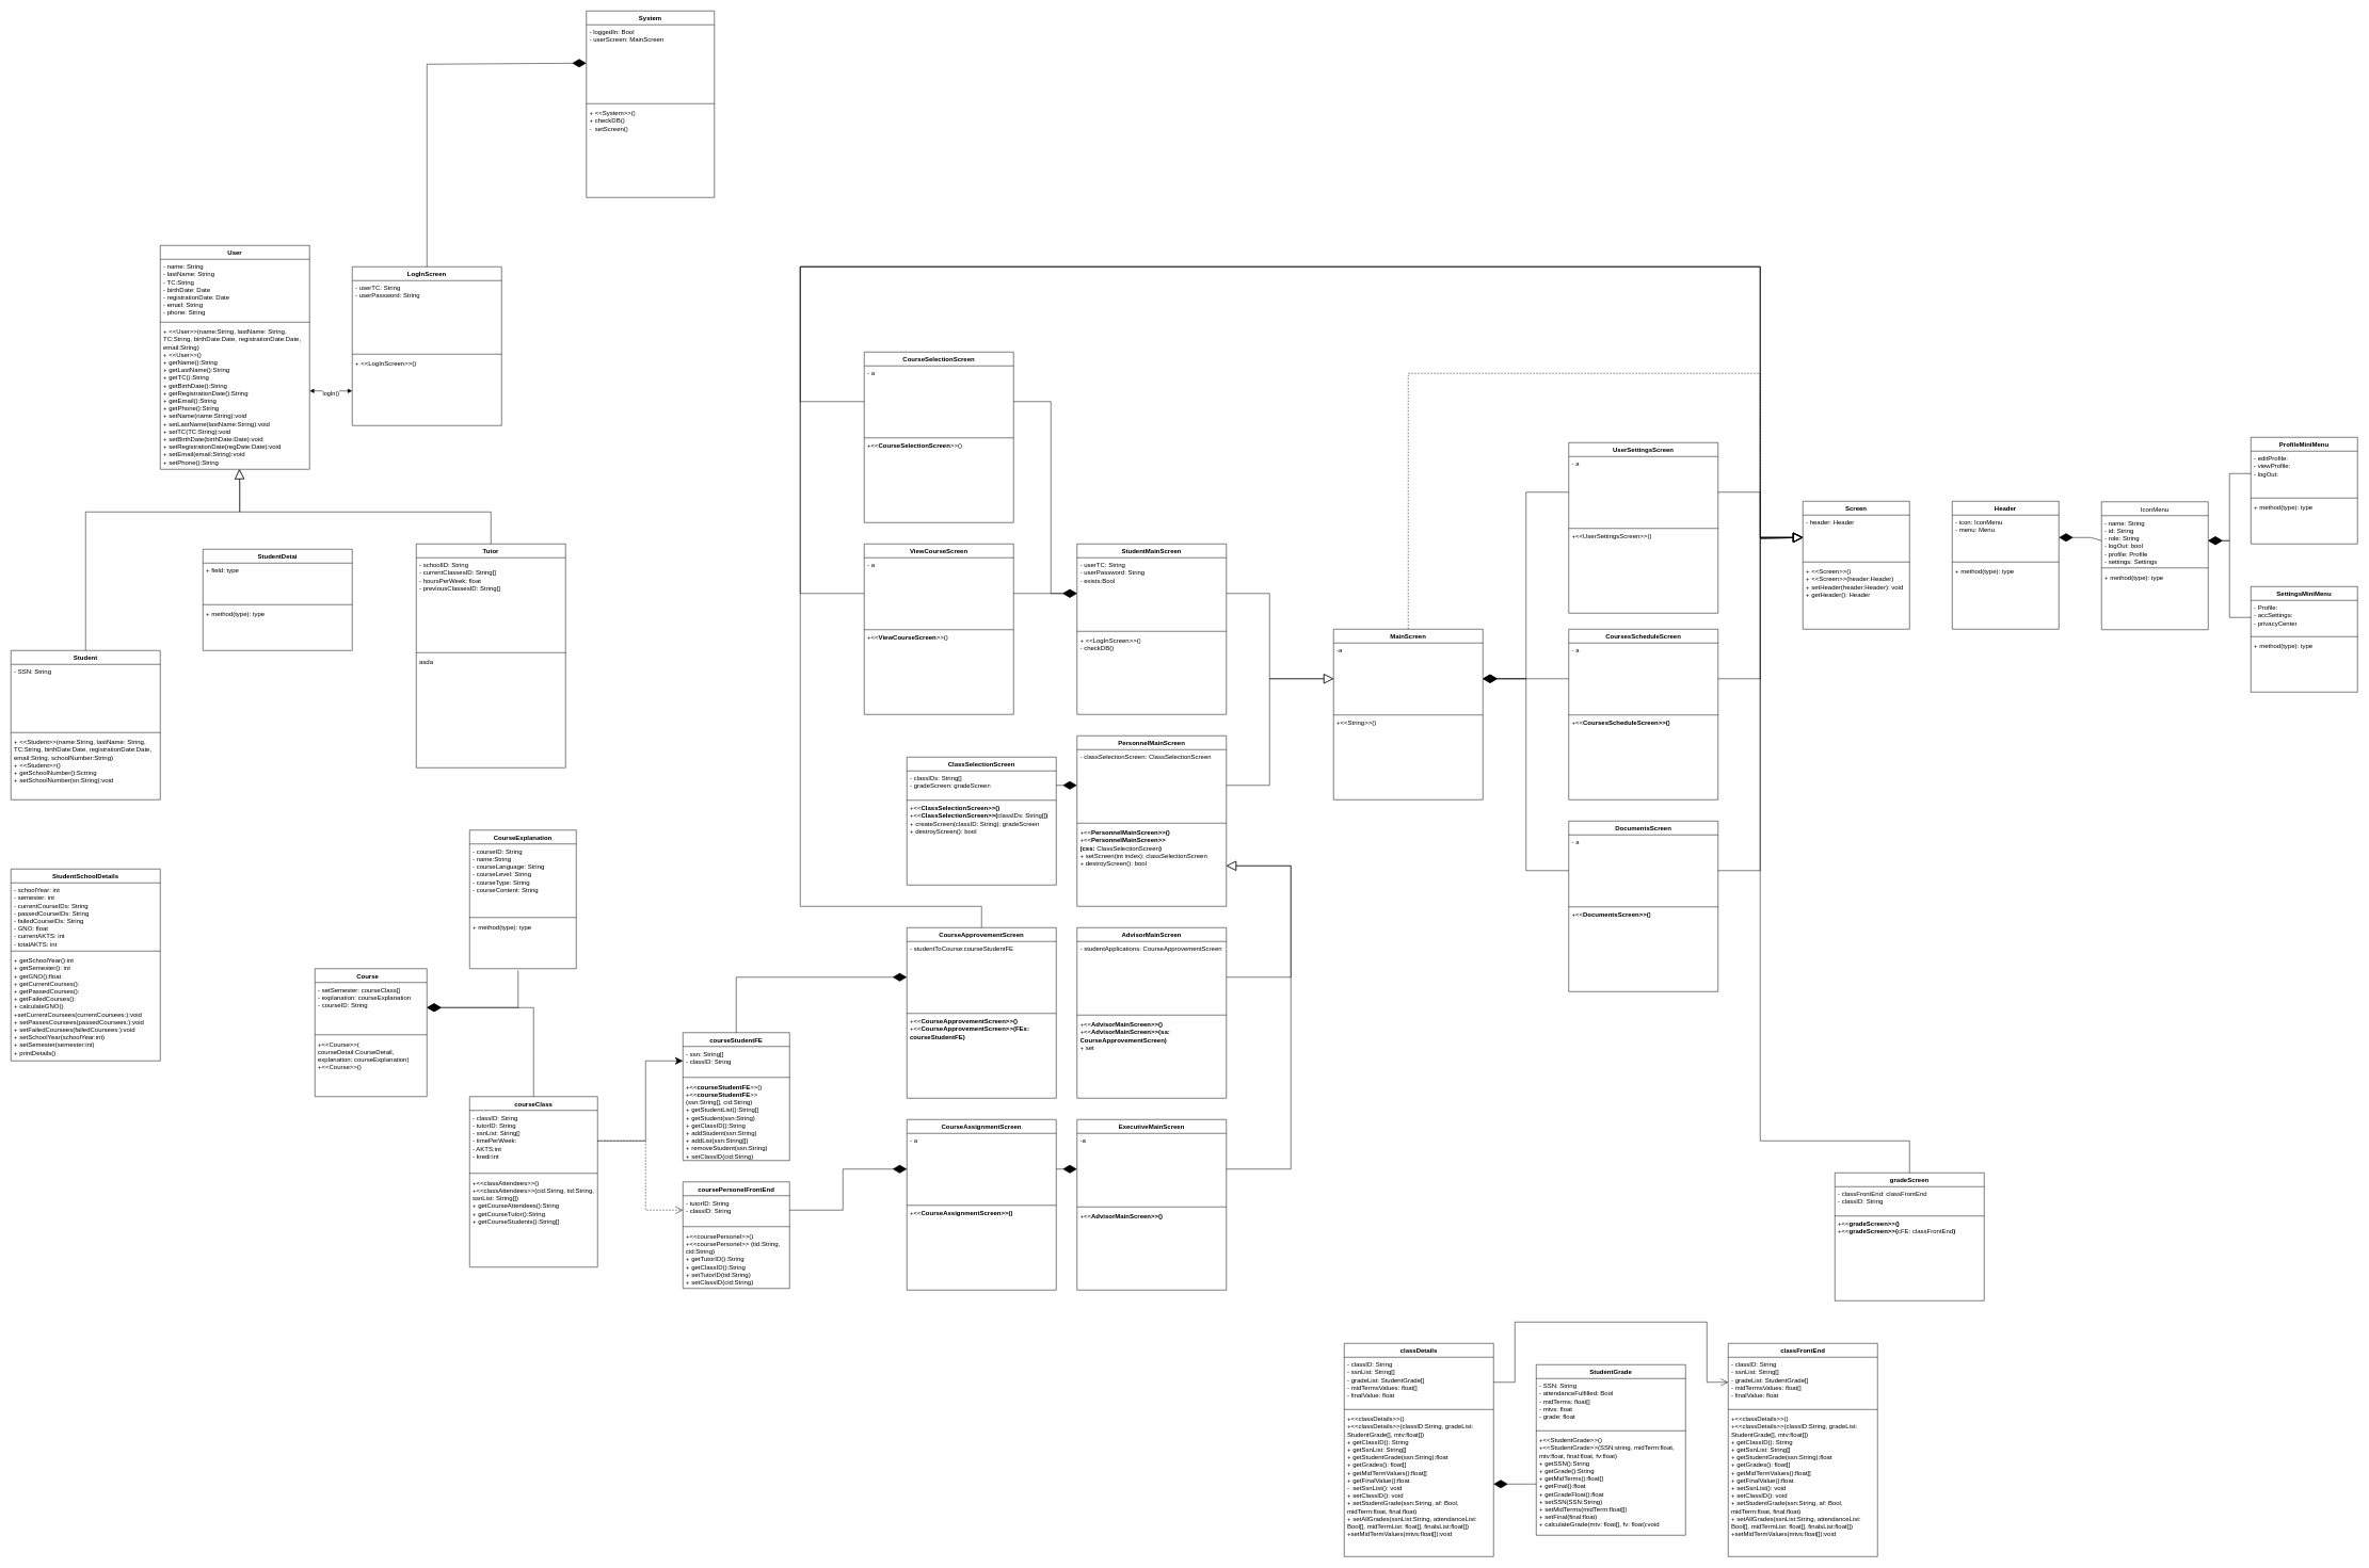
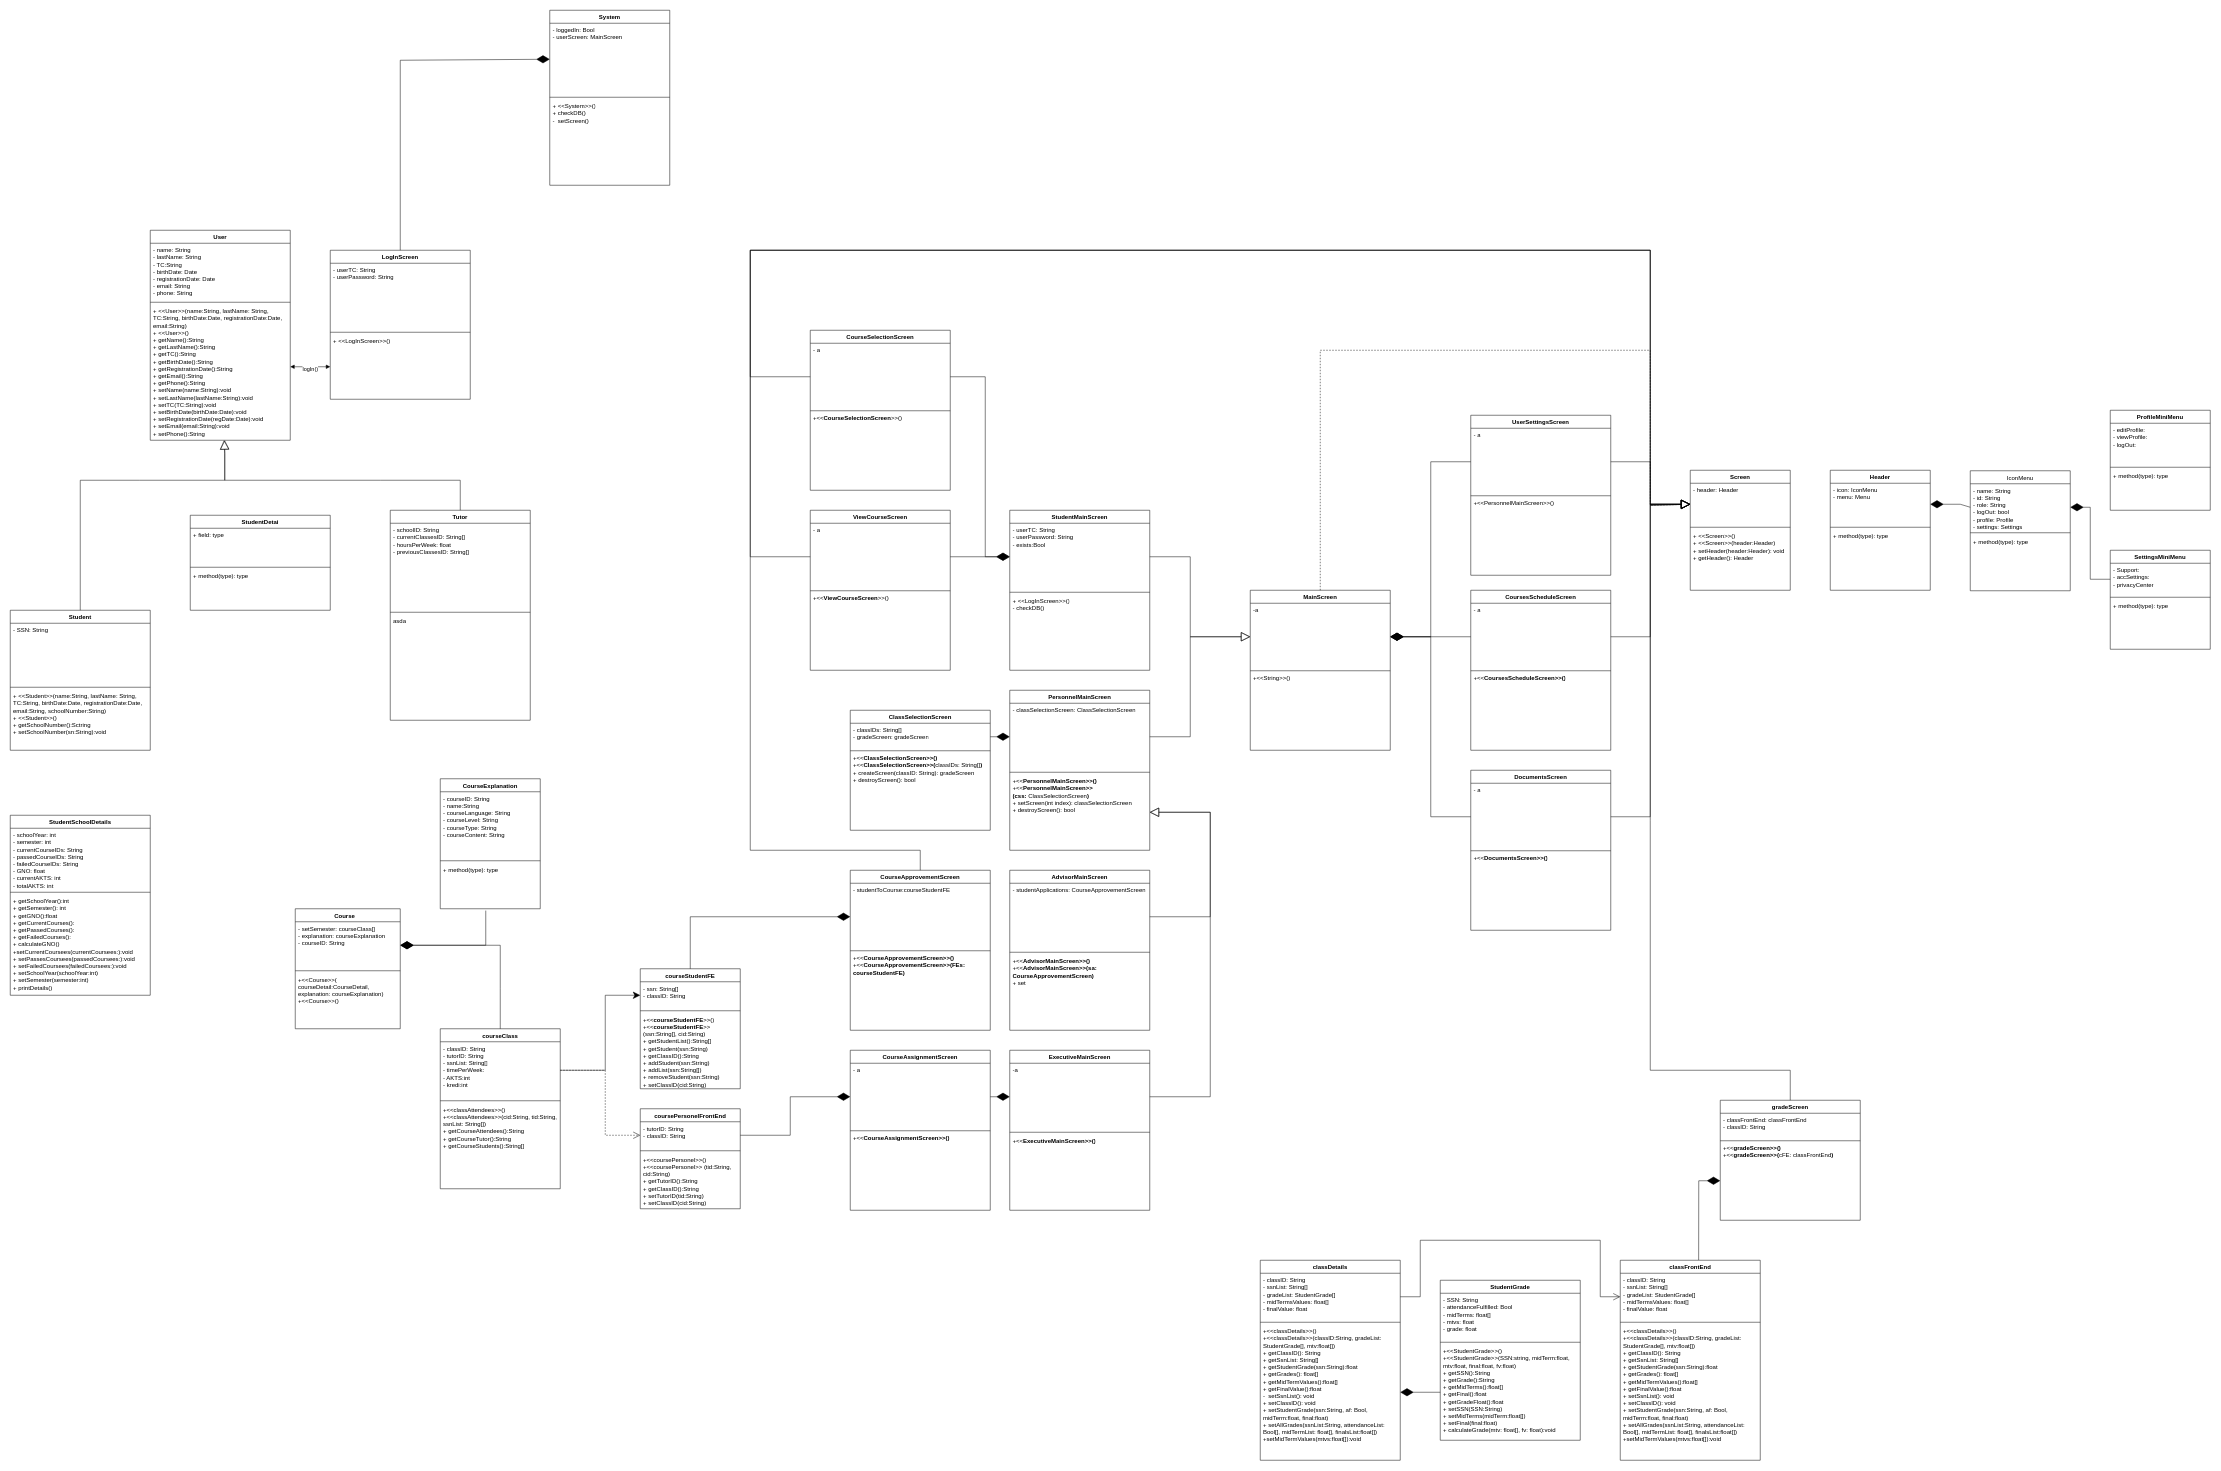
- <mxCell id="160" value="" style="endArrow=diamondThin;endFill=1;endSize=24;html=1;rounded=0;entryX=1;entryY=0.5;entryDx=0;entryDy=0;exitX=0;exitY=0.5;exitDx=0;exitDy=0;" edge="1" parent="1" source="153" target="149"><mxGeometry width="160" relative="1" as="geometry"><mxPoint x="4010" y="800" as="sourcePoint" /><mxPoint x="4170" y="800" as="targetPoint" /><Array as="points"><mxPoint x="4180" y="888" /><mxPoint x="4180" y="1014" /></Array></mxGeometry></mxCell>
- <mxCell id="62" value="+&amp;lt;&amp;lt;UserSettingsScreen&amp;gt;&amp;gt;()" style="text;strokeColor=none;fillColor=none;align=left;verticalAlign=top;spacingLeft=4;spacingRight=4;overflow=hidden;rotatable=0;points=[[0,0.5],[1,0.5]];portConstraint=eastwest;whiteSpace=wrap;html=1;" parent="59" vertex="1"><mxGeometry y="162" width="280" height="158" as="geometry" /></mxCell>
+ <mxCell id="62" value="+&amp;lt;&amp;lt;PersonnelMainScreen&amp;gt;&amp;gt;()" style="text;strokeColor=none;fillColor=none;align=left;verticalAlign=top;spacingLeft=4;spacingRight=4;overflow=hidden;rotatable=0;points=[[0,0.5],[1,0.5]];portConstraint=eastwest;whiteSpace=wrap;html=1;" parent="59" vertex="1"><mxGeometry y="162" width="280" height="158" as="geometry" /></mxCell>
- <mxCell id="157" value="- Profile:&lt;div&gt;- accSettings:&lt;/div&gt;&lt;div&gt;- privacyCenter&lt;/div&gt;" style="text;strokeColor=none;fillColor=none;align=left;verticalAlign=top;spacingLeft=4;spacingRight=4;overflow=hidden;rotatable=0;points=[[0,0.5],[1,0.5]];portConstraint=eastwest;whiteSpace=wrap;html=1;" vertex="1" parent="156"><mxGeometry y="26" width="200" height="64" as="geometry" /></mxCell>
+ <mxCell id="157" value="- Support:&lt;div&gt;- accSettings:&lt;/div&gt;&lt;div&gt;- privacyCenter&lt;/div&gt;" style="text;strokeColor=none;fillColor=none;align=left;verticalAlign=top;spacingLeft=4;spacingRight=4;overflow=hidden;rotatable=0;points=[[0,0.5],[1,0.5]];portConstraint=eastwest;whiteSpace=wrap;html=1;" vertex="1" parent="156"><mxGeometry y="26" width="200" height="64" as="geometry" /></mxCell>
- <mxCell id="35" value="+&amp;lt;&amp;lt;&lt;span style=&quot;font-weight: 700; text-align: center;&quot;&gt;AdvisorMainScreen&amp;gt;&amp;gt;()&lt;/span&gt;" style="text;strokeColor=none;fillColor=none;align=left;verticalAlign=top;spacingLeft=4;spacingRight=4;overflow=hidden;rotatable=0;points=[[0,0.5],[1,0.5]];portConstraint=eastwest;whiteSpace=wrap;html=1;" parent="32" vertex="1"><mxGeometry y="168" width="280" height="152" as="geometry" /></mxCell>
+ <mxCell id="35" value="+&amp;lt;&amp;lt;&lt;span style=&quot;font-weight: 700; text-align: center;&quot;&gt;ExecutiveMainScreen&amp;gt;&amp;gt;()&lt;/span&gt;" style="text;strokeColor=none;fillColor=none;align=left;verticalAlign=top;spacingLeft=4;spacingRight=4;overflow=hidden;rotatable=0;points=[[0,0.5],[1,0.5]];portConstraint=eastwest;whiteSpace=wrap;html=1;" parent="32" vertex="1"><mxGeometry y="168" width="280" height="152" as="geometry" /></mxCell>
+ <mxCell id="131" value="" style="endArrow=diamondThin;endFill=1;endSize=24;html=1;rounded=0;exitX=0.56;exitY=-0.001;exitDx=0;exitDy=0;exitPerimeter=0;entryX=0;entryY=0.5;entryDx=0;entryDy=0;" edge="1" parent="1" source="126" target="81"><mxGeometry width="160" relative="1" as="geometry"><mxPoint x="3640" y="2480" as="sourcePoint" /><mxPoint x="3800" y="2480" as="targetPoint" /><Array as="points"><mxPoint x="3397" y="2361" /></Array></mxGeometry></mxCell>
